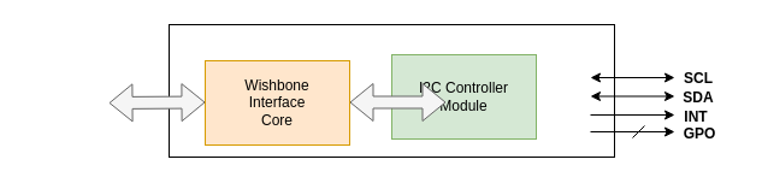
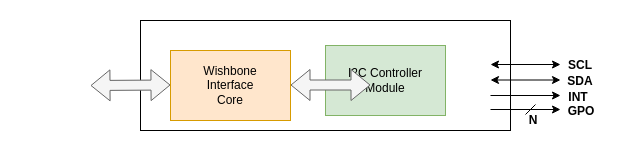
+ <mxCell id="17" value="&lt;b&gt;N&lt;/b&gt;" style="text;html=1;strokeColor=none;fillColor=none;align=center;verticalAlign=middle;whiteSpace=wrap;rounded=0;" parent="2" vertex="1"><mxGeometry x="498" y="90" width="30" height="20" as="geometry" /></mxCell>
